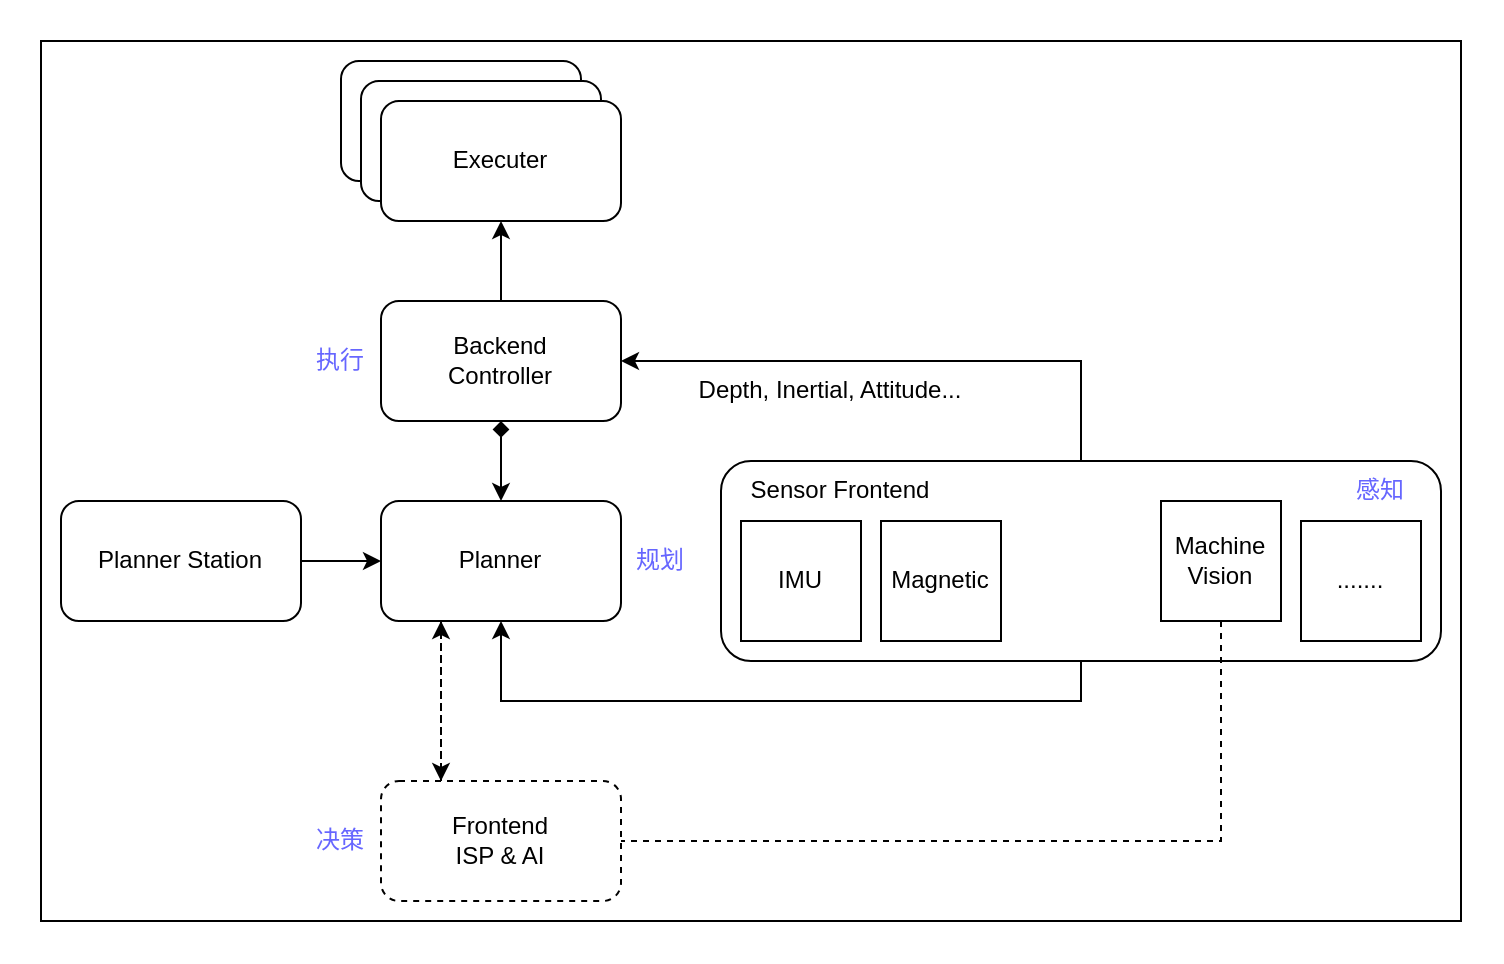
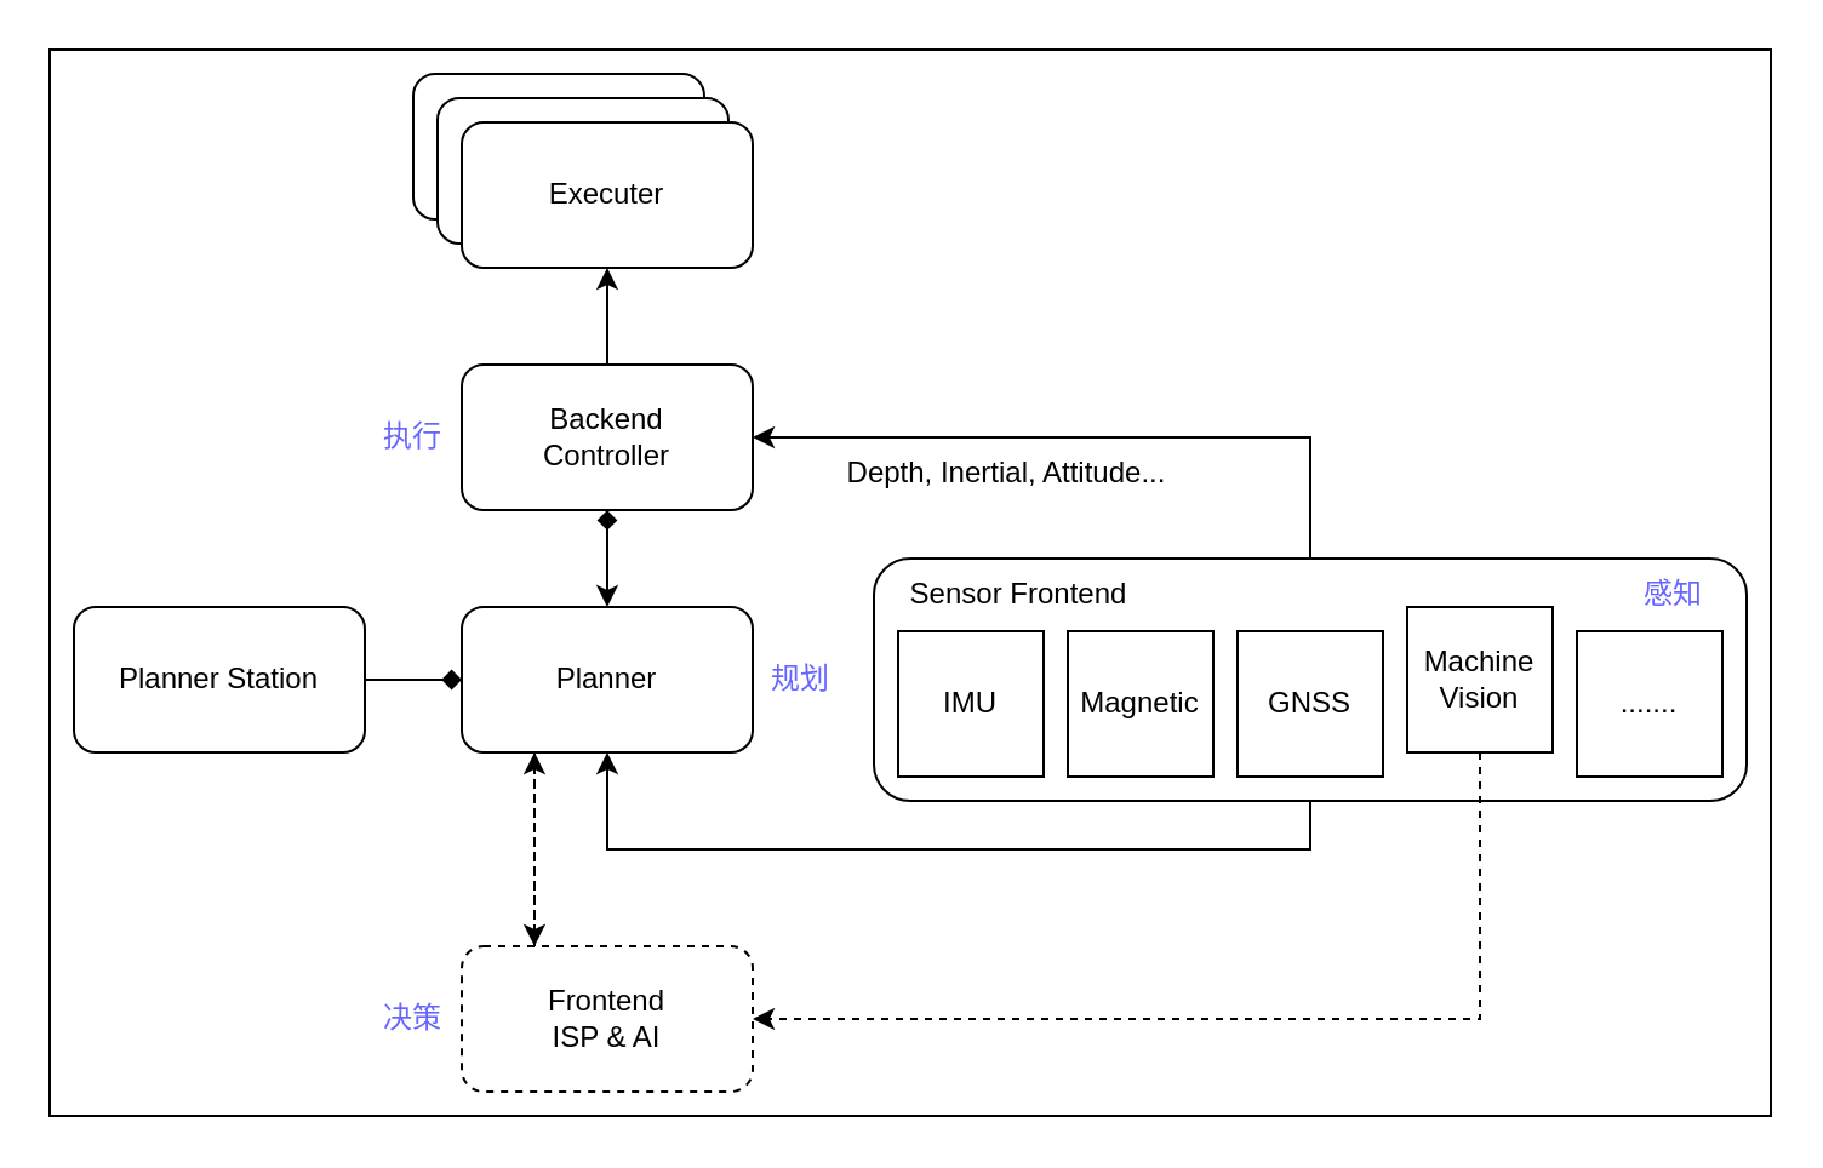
- <mxCell id="19" style="edgeStyle=none;rounded=0;html=1;exitX=1;exitY=0.5;exitDx=0;exitDy=0;entryX=0;entryY=0.5;entryDx=0;entryDy=0;" edge="1" parent="1" source="20" target="14"><mxGeometry relative="1" as="geometry" /></mxCell>
+ <mxCell id="19" style="edgeStyle=none;rounded=0;html=1;exitX=1;exitY=0.5;exitDx=0;exitDy=0;entryX=0;entryY=0.5;entryDx=0;entryDy=0;endArrow=diamond;" edge="1" parent="1" source="20" target="14"><mxGeometry relative="1" as="geometry" /></mxCell>
+ <mxCell id="8" value="GNSS" style="whiteSpace=wrap;html=1;aspect=fixed;" vertex="1" parent="1"><mxGeometry x="510" y="260" width="60" height="60" as="geometry" /></mxCell>
- <mxCell id="9" style="edgeStyle=none;rounded=0;html=1;exitX=0.5;exitY=1;exitDx=0;exitDy=0;entryX=1;entryY=0.5;entryDx=0;entryDy=0;dashed=1;endArrow=none;" edge="1" parent="1" source="10" target="25"><mxGeometry relative="1" as="geometry"><mxPoint x="609.609" y="400" as="targetPoint" /><Array as="points"><mxPoint x="610" y="420" /></Array></mxGeometry></mxCell>
+ <mxCell id="9" style="edgeStyle=none;rounded=0;html=1;exitX=0.5;exitY=1;exitDx=0;exitDy=0;entryX=1;entryY=0.5;entryDx=0;entryDy=0;dashed=1;" edge="1" parent="1" source="10" target="25"><mxGeometry relative="1" as="geometry"><mxPoint x="609.609" y="400" as="targetPoint" /><Array as="points"><mxPoint x="610" y="420" /></Array></mxGeometry></mxCell>
